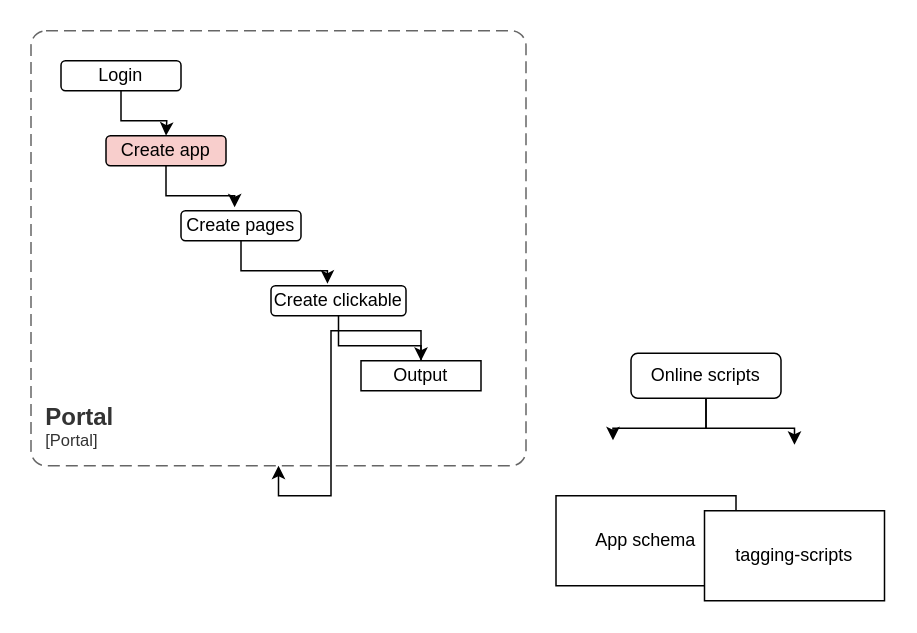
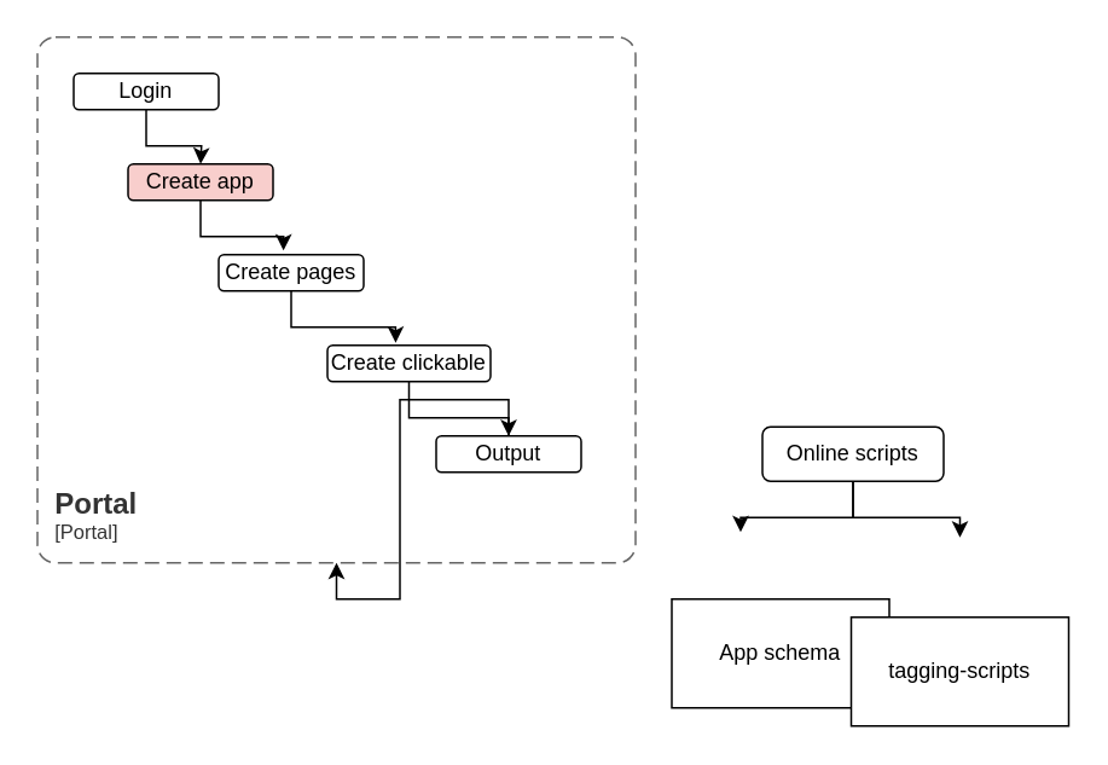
- <mxCell id="12" value="Output" style="whiteSpace=wrap;html=1;rounded=0;" parent="1" vertex="1"><mxGeometry x="240" y="240" width="80" height="20" as="geometry" /></mxCell>
+ <mxCell id="12" value="Output" style="rounded=1;whiteSpace=wrap;html=1;" parent="1" vertex="1"><mxGeometry x="240" y="240" width="80" height="20" as="geometry" /></mxCell>
